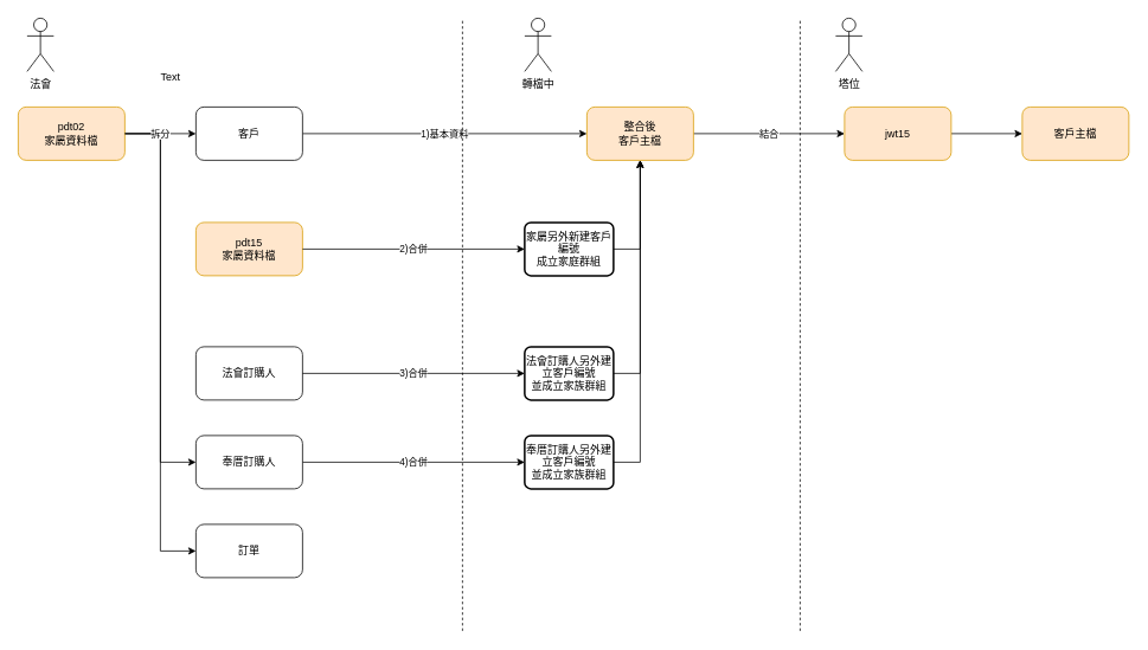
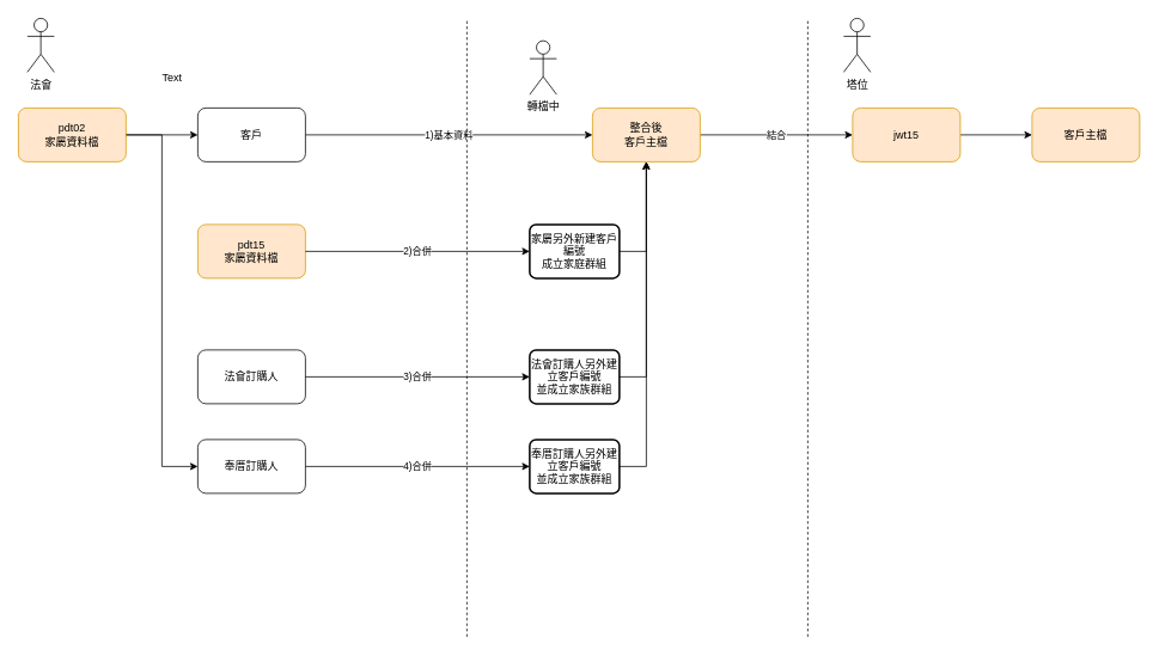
- <mxCell id="27" value="轉檔中" style="shape=umlActor;verticalLabelPosition=bottom;labelBackgroundColor=#ffffff;verticalAlign=top;html=1;outlineConnect=0;fontColor=#000000;" parent="26" vertex="1"><mxGeometry x="560" width="30" height="60" as="geometry" /></mxCell>
+ <mxCell id="27" value="轉檔中" style="shape=umlActor;verticalLabelPosition=bottom;labelBackgroundColor=#ffffff;verticalAlign=top;html=1;outlineConnect=0;fontColor=#000000;" parent="26" vertex="1"><mxGeometry x="560" y="25" width="30" height="60" as="geometry" /></mxCell>
- <mxCell id="17" value="拆分" style="edgeStyle=orthogonalEdgeStyle;rounded=0;orthogonalLoop=1;jettySize=auto;html=1;entryX=0;entryY=0.5;entryDx=0;entryDy=0;" parent="1" source="3" target="15" edge="1"><mxGeometry x="-0.854" relative="1" as="geometry"><mxPoint x="150" y="160.333" as="sourcePoint" /><mxPoint x="230" y="350" as="targetPoint" /><mxPoint as="offset" /></mxGeometry></mxCell>
- <mxCell id="15" value="訂單" style="rounded=1;whiteSpace=wrap;html=1;fontColor=#000000;" parent="1" vertex="1"><mxGeometry x="220" y="590" width="120" height="60" as="geometry" /></mxCell>
